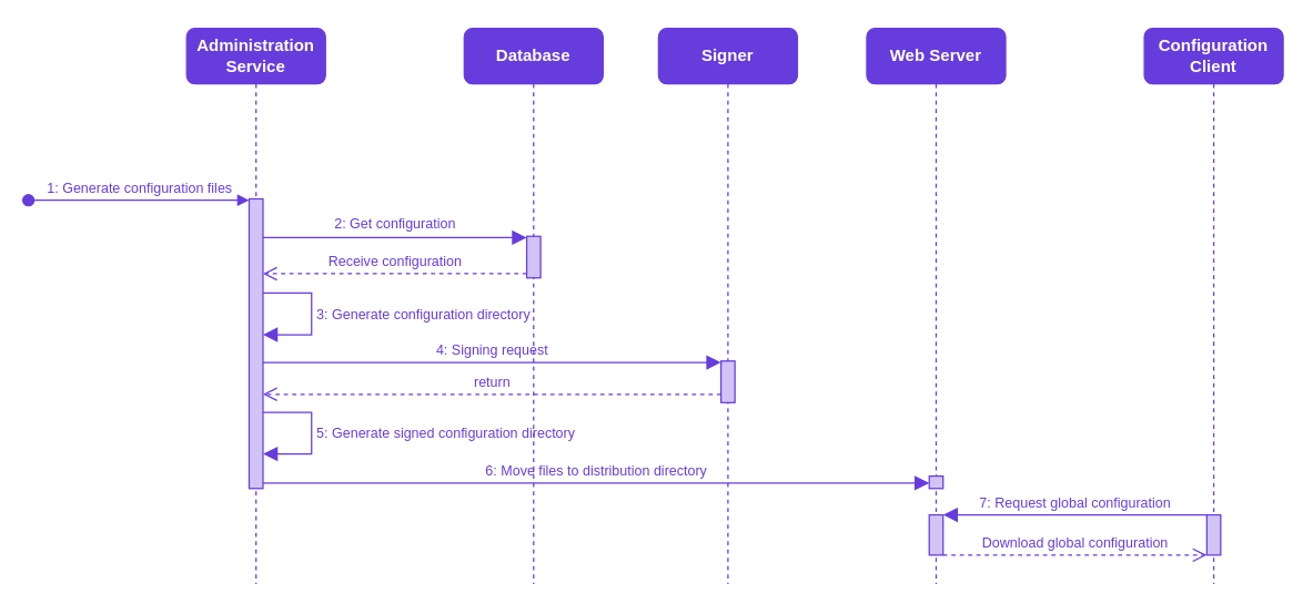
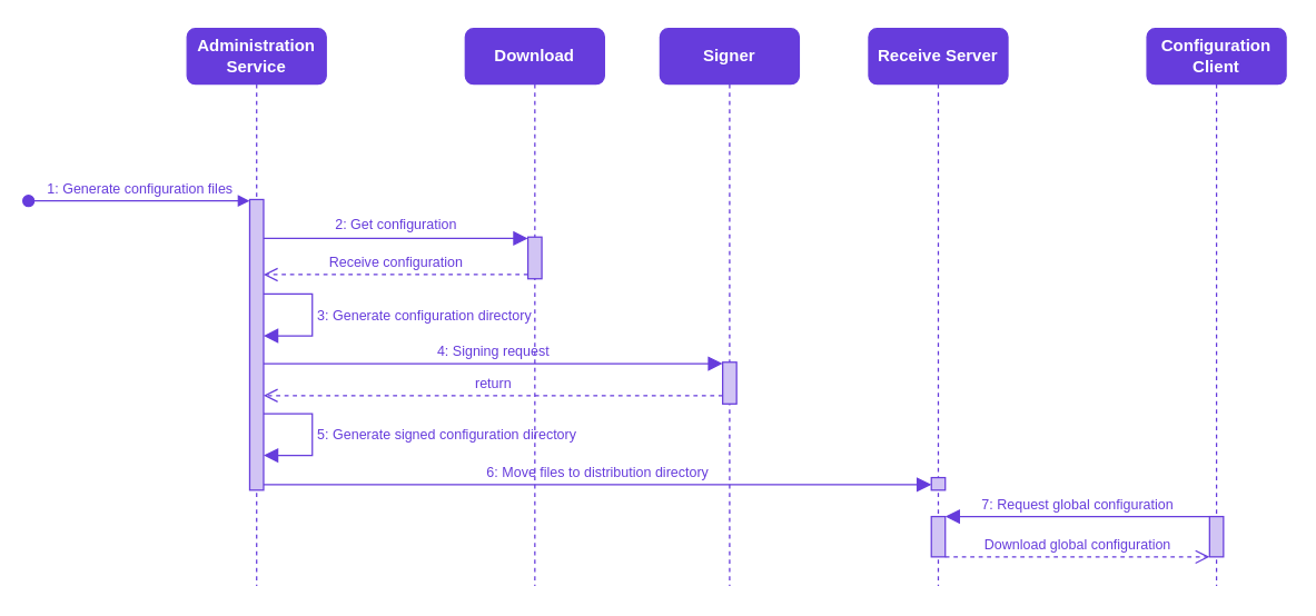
- <mxCell id="6" value="Database" style="shape=umlLifeline;perimeter=lifelinePerimeter;whiteSpace=wrap;html=1;container=1;dropTarget=0;collapsible=0;recursiveResize=0;outlineConnect=0;portConstraint=eastwest;newEdgeStyle={&quot;edgeStyle&quot;:&quot;elbowEdgeStyle&quot;,&quot;elbow&quot;:&quot;vertical&quot;,&quot;curved&quot;:0,&quot;rounded&quot;:0};fontSize=12;fillColor=#663CDC;strokeColor=#663CDC;gradientColor=none;perimeterSpacing=0;glass=0;rounded=1;fontColor=#FFFFFF;fontStyle=1" vertex="1" parent="1"><mxGeometry x="334" y="20" width="100" height="401" as="geometry" /></mxCell>
+ <mxCell id="6" value="Download" style="shape=umlLifeline;perimeter=lifelinePerimeter;whiteSpace=wrap;html=1;container=1;dropTarget=0;collapsible=0;recursiveResize=0;outlineConnect=0;portConstraint=eastwest;newEdgeStyle={&quot;edgeStyle&quot;:&quot;elbowEdgeStyle&quot;,&quot;elbow&quot;:&quot;vertical&quot;,&quot;curved&quot;:0,&quot;rounded&quot;:0};fontSize=12;fillColor=#663CDC;strokeColor=#663CDC;gradientColor=none;perimeterSpacing=0;glass=0;rounded=1;fontColor=#FFFFFF;fontStyle=1" vertex="1" parent="1"><mxGeometry x="334" y="20" width="100" height="401" as="geometry" /></mxCell>
- <mxCell id="8" value="Web Server" style="shape=umlLifeline;perimeter=lifelinePerimeter;whiteSpace=wrap;html=1;container=1;dropTarget=0;collapsible=0;recursiveResize=0;outlineConnect=0;portConstraint=eastwest;newEdgeStyle={&quot;edgeStyle&quot;:&quot;elbowEdgeStyle&quot;,&quot;elbow&quot;:&quot;vertical&quot;,&quot;curved&quot;:0,&quot;rounded&quot;:0};fontSize=12;fillColor=#663CDC;strokeColor=#663CDC;gradientColor=none;perimeterSpacing=0;glass=0;rounded=1;fontColor=#FFFFFF;fontStyle=1" vertex="1" parent="1"><mxGeometry x="624" y="20" width="100" height="401" as="geometry" /></mxCell>
+ <mxCell id="8" value="Receive Server" style="shape=umlLifeline;perimeter=lifelinePerimeter;whiteSpace=wrap;html=1;container=1;dropTarget=0;collapsible=0;recursiveResize=0;outlineConnect=0;portConstraint=eastwest;newEdgeStyle={&quot;edgeStyle&quot;:&quot;elbowEdgeStyle&quot;,&quot;elbow&quot;:&quot;vertical&quot;,&quot;curved&quot;:0,&quot;rounded&quot;:0};fontSize=12;fillColor=#663CDC;strokeColor=#663CDC;gradientColor=none;perimeterSpacing=0;glass=0;rounded=1;fontColor=#FFFFFF;fontStyle=1" vertex="1" parent="1"><mxGeometry x="624" y="20" width="100" height="401" as="geometry" /></mxCell>
